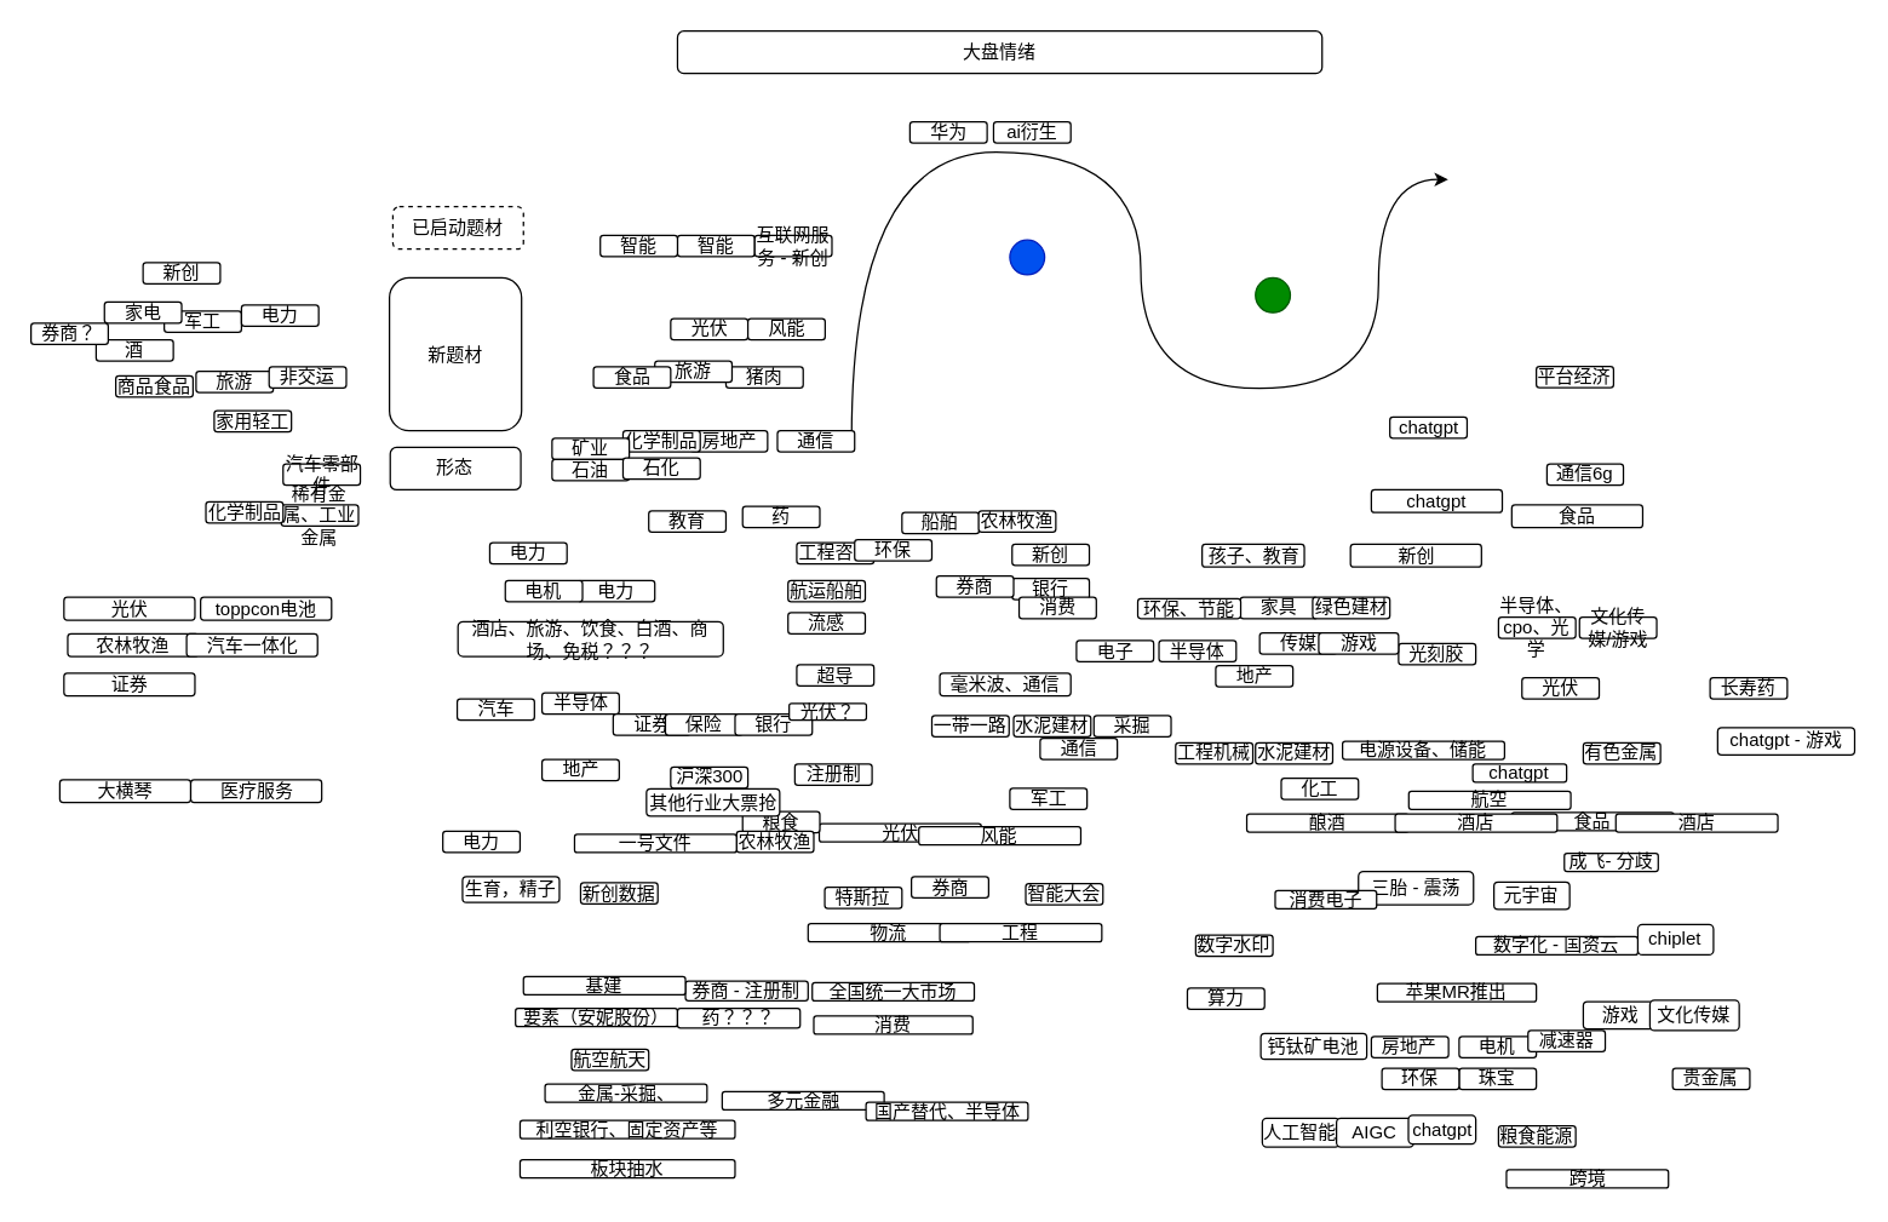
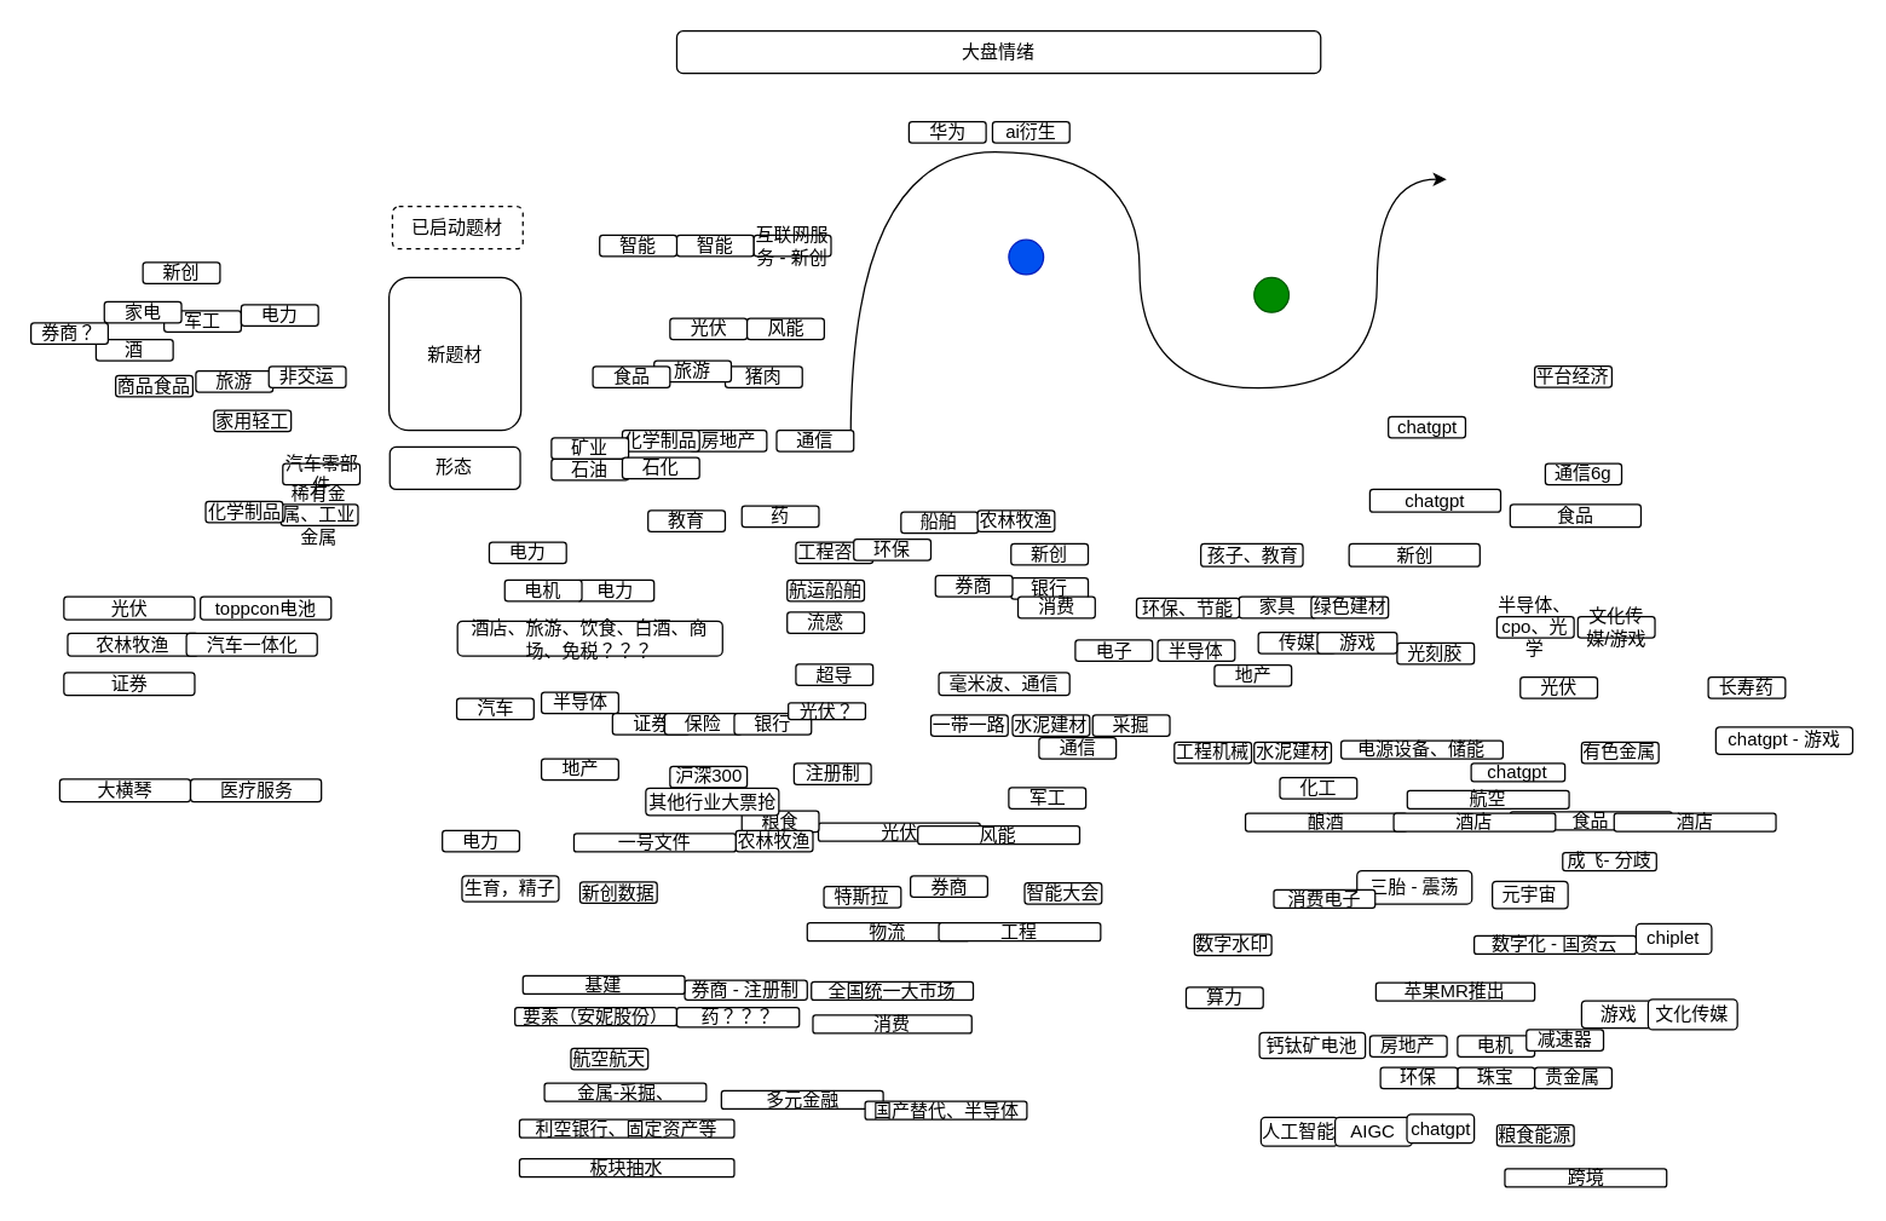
- <mxCell id="38" value="贵金属" style="rounded=1;whiteSpace=wrap;html=1;" parent="1" vertex="1"><mxGeometry x="1104.25" y="705.08" width="51" height="14" as="geometry" /></mxCell>
+ <mxCell id="38" value="贵金属" style="rounded=1;whiteSpace=wrap;html=1;" parent="1" vertex="1"><mxGeometry x="1014.25" y="705.08" width="51" height="14" as="geometry" /></mxCell>
